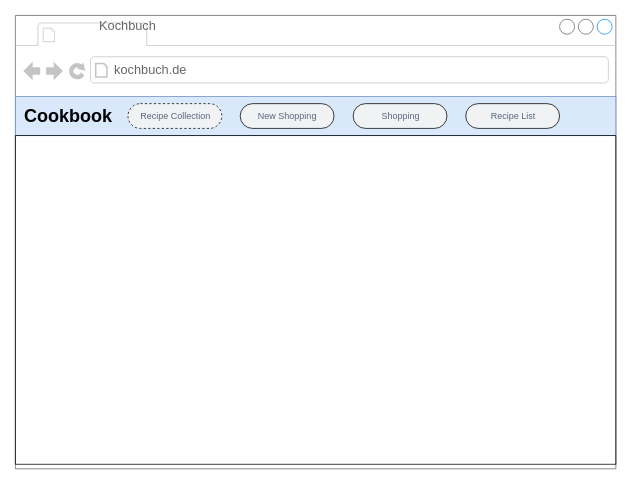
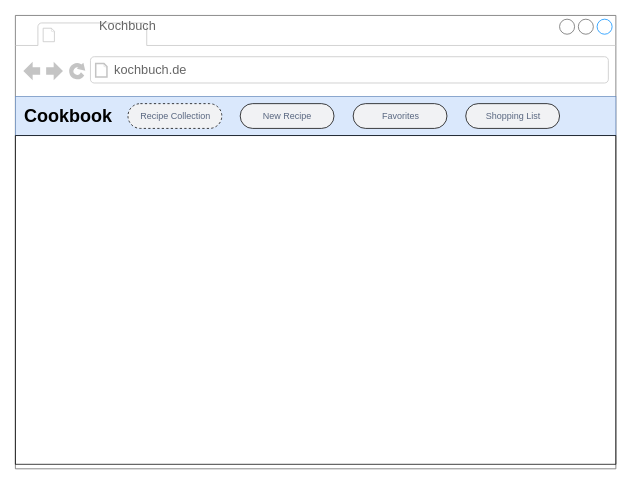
- <mxCell id="7" value="New Shopping" style="rounded=1;fillColor=#F1F2F4;strokeColor=default;html=1;fontColor=#596780;align=center;verticalAlign=middle;fontStyle=0;fontSize=12;sketch=0;arcSize=50;strokeWidth=1;" vertex="1" parent="2"><mxGeometry x="299.5" y="117.5" width="125" height="33" as="geometry" /></mxCell>
+ <mxCell id="7" value="New Recipe" style="rounded=1;fillColor=#F1F2F4;strokeColor=default;html=1;fontColor=#596780;align=center;verticalAlign=middle;fontStyle=0;fontSize=12;sketch=0;arcSize=50;strokeWidth=1;" vertex="1" parent="2"><mxGeometry x="299.5" y="117.5" width="125" height="33" as="geometry" /></mxCell>
- <mxCell id="8" value="Shopping" style="rounded=1;fillColor=#F1F2F4;strokeColor=default;html=1;fontColor=#596780;align=center;verticalAlign=middle;fontStyle=0;fontSize=12;sketch=0;arcSize=50;" vertex="1" parent="2"><mxGeometry x="450" y="117.5" width="125" height="33" as="geometry" /></mxCell>
+ <mxCell id="8" value="Favorites" style="rounded=1;fillColor=#F1F2F4;strokeColor=default;html=1;fontColor=#596780;align=center;verticalAlign=middle;fontStyle=0;fontSize=12;sketch=0;arcSize=50;" vertex="1" parent="2"><mxGeometry x="450" y="117.5" width="125" height="33" as="geometry" /></mxCell>
- <mxCell id="11" value="Recipe List" style="rounded=1;fillColor=#F1F2F4;strokeColor=default;html=1;fontColor=#596780;align=center;verticalAlign=middle;fontStyle=0;fontSize=12;sketch=0;arcSize=50;" vertex="1" parent="1"><mxGeometry x="620" y="137.5" width="125" height="33" as="geometry" /></mxCell>
+ <mxCell id="11" value="Shopping List" style="rounded=1;fillColor=#F1F2F4;strokeColor=default;html=1;fontColor=#596780;align=center;verticalAlign=middle;fontStyle=0;fontSize=12;sketch=0;arcSize=50;" vertex="1" parent="1"><mxGeometry x="620" y="137.5" width="125" height="33" as="geometry" /></mxCell>
